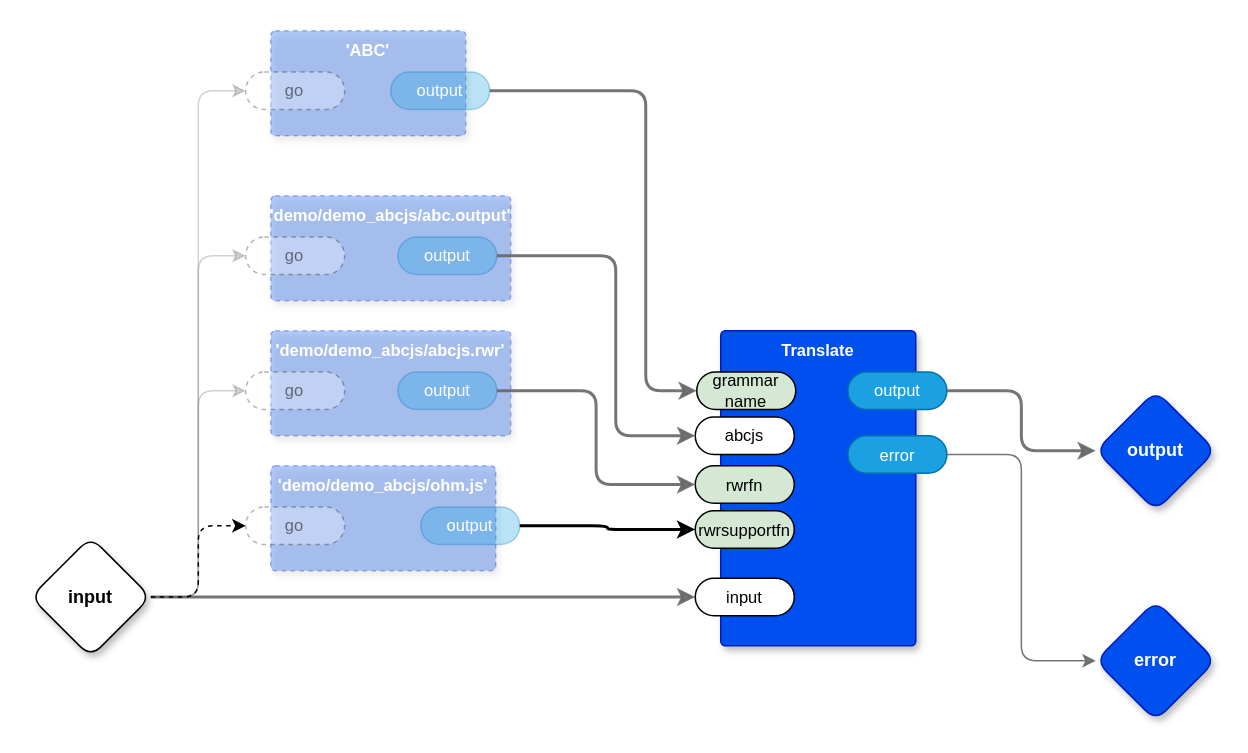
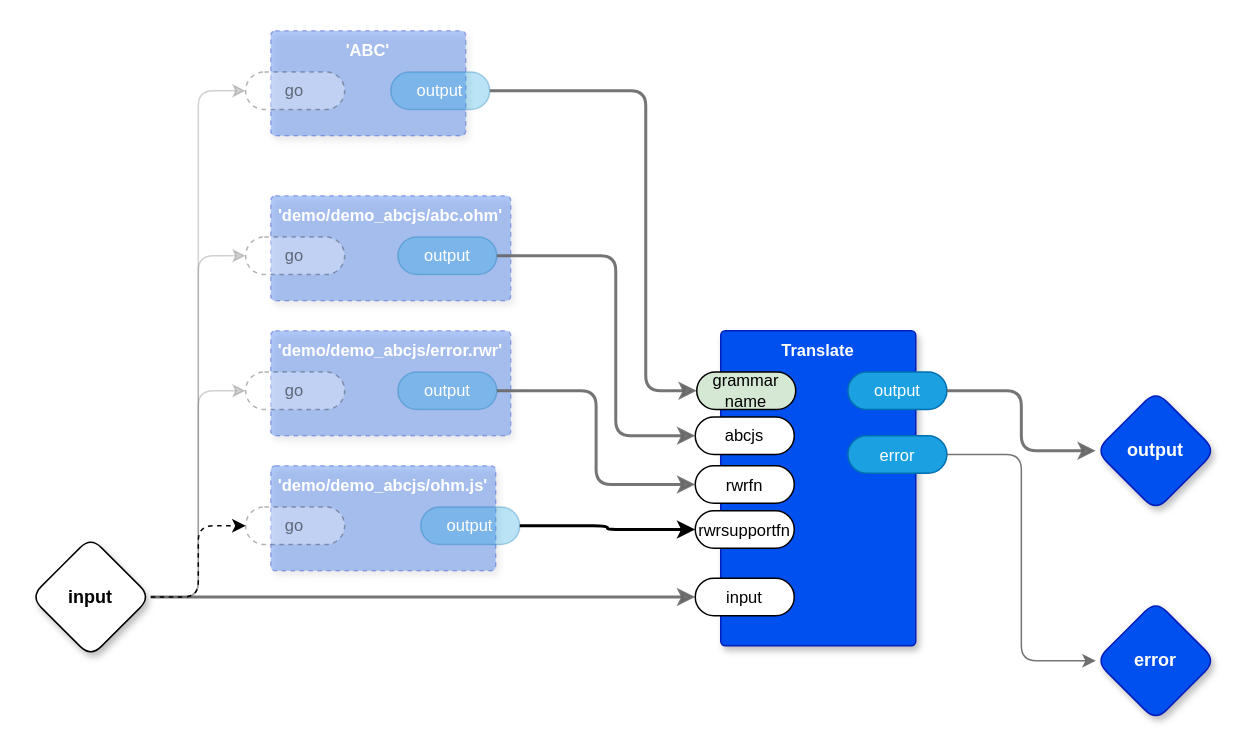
- <mxCell id="5" value="'demo/demo_abcjs/abc.output'" style="rounded=1;whiteSpace=wrap;html=1;sketch=0;container=1;recursiveResize=0;verticalAlign=top;arcSize=6;fontStyle=1;autosize=0;points=[];absoluteArcSize=1;shadow=1;strokeColor=#001DBC;fillColor=#0050ef;fontColor=#ffffff;fontFamily=Helvetica;fontSize=11;dashed=1;opacity=30;" parent="1" vertex="1"><mxGeometry x="180" y="130" width="160" height="70" as="geometry"><mxRectangle x="-98" y="-1230" width="99" height="26" as="alternateBounds" /></mxGeometry></mxCell>
+ <mxCell id="5" value="'demo/demo_abcjs/abc.ohm'" style="rounded=1;whiteSpace=wrap;html=1;sketch=0;container=1;recursiveResize=0;verticalAlign=top;arcSize=6;fontStyle=1;autosize=0;points=[];absoluteArcSize=1;shadow=1;strokeColor=#001DBC;fillColor=#0050ef;fontColor=#ffffff;fontFamily=Helvetica;fontSize=11;dashed=1;opacity=30;" parent="1" vertex="1"><mxGeometry x="180" y="130" width="160" height="70" as="geometry"><mxRectangle x="-98" y="-1230" width="99" height="26" as="alternateBounds" /></mxGeometry></mxCell>
- <mxCell id="2" value="'demo/demo_abcjs/abcjs.rwr'" style="rounded=1;whiteSpace=wrap;html=1;sketch=0;container=1;recursiveResize=0;verticalAlign=top;arcSize=6;fontStyle=1;autosize=0;points=[];absoluteArcSize=1;shadow=1;strokeColor=#001DBC;fillColor=#0050ef;fontColor=#ffffff;fontFamily=Helvetica;fontSize=11;dashed=1;opacity=30;" parent="1" vertex="1"><mxGeometry x="180" y="220" width="160" height="70" as="geometry"><mxRectangle x="-98" y="-1230" width="99" height="26" as="alternateBounds" /></mxGeometry></mxCell>
+ <mxCell id="2" value="'demo/demo_abcjs/error.rwr'" style="rounded=1;whiteSpace=wrap;html=1;sketch=0;container=1;recursiveResize=0;verticalAlign=top;arcSize=6;fontStyle=1;autosize=0;points=[];absoluteArcSize=1;shadow=1;strokeColor=#001DBC;fillColor=#0050ef;fontColor=#ffffff;fontFamily=Helvetica;fontSize=11;dashed=1;opacity=30;" parent="1" vertex="1"><mxGeometry x="180" y="220" width="160" height="70" as="geometry"><mxRectangle x="-98" y="-1230" width="99" height="26" as="alternateBounds" /></mxGeometry></mxCell>
- <mxCell id="19" value="rwrfn" style="rounded=1;whiteSpace=wrap;html=1;sketch=0;points=[[0,0.5,0,0,0],[1,0.5,0,0,0]];arcSize=50;fontFamily=Helvetica;fontSize=11;fontColor=default;fillColor=#d5e8d4;" parent="15" vertex="1"><mxGeometry x="-17" y="90" width="66" height="25" as="geometry" /></mxCell>
+ <mxCell id="19" value="rwrfn" style="rounded=1;whiteSpace=wrap;html=1;sketch=0;points=[[0,0.5,0,0,0],[1,0.5,0,0,0]];arcSize=50;fontFamily=Helvetica;fontSize=11;fontColor=default;" parent="15" vertex="1"><mxGeometry x="-17" y="90" width="66" height="25" as="geometry" /></mxCell>
- <mxCell id="22" value="rwrsupportfn" style="rounded=1;whiteSpace=wrap;html=1;sketch=0;points=[[0,0.5,0,0,0],[1,0.5,0,0,0]];arcSize=50;fontFamily=Helvetica;fontSize=11;fontColor=default;fillColor=#d5e8d4;" parent="15" vertex="1"><mxGeometry x="-17" y="120" width="66" height="25" as="geometry" /></mxCell>
+ <mxCell id="22" value="rwrsupportfn" style="rounded=1;whiteSpace=wrap;html=1;sketch=0;points=[[0,0.5,0,0,0],[1,0.5,0,0,0]];arcSize=50;fontFamily=Helvetica;fontSize=11;fontColor=default;" parent="15" vertex="1"><mxGeometry x="-17" y="120" width="66" height="25" as="geometry" /></mxCell>
